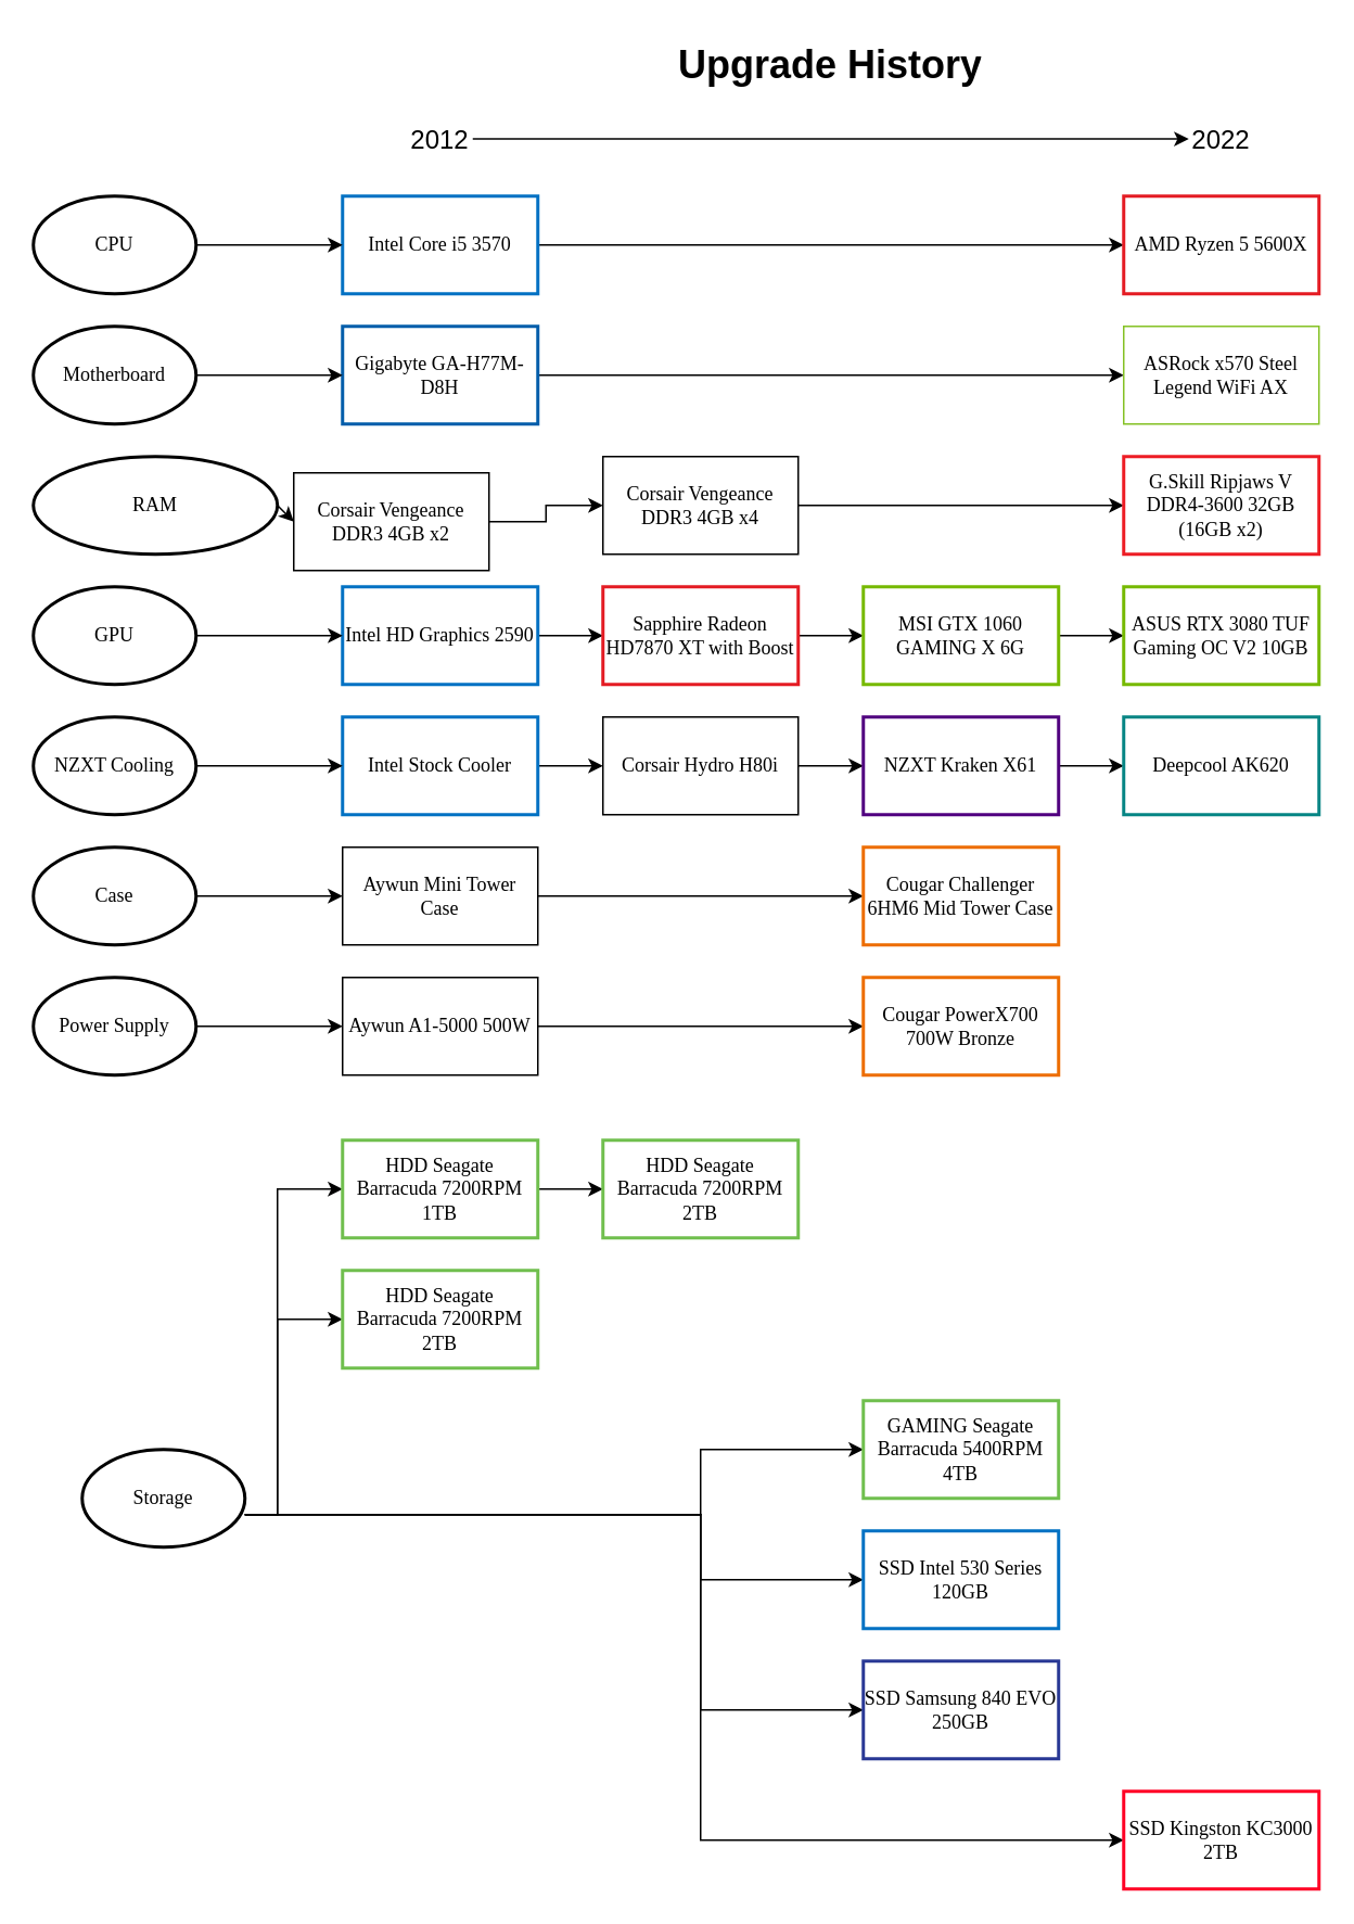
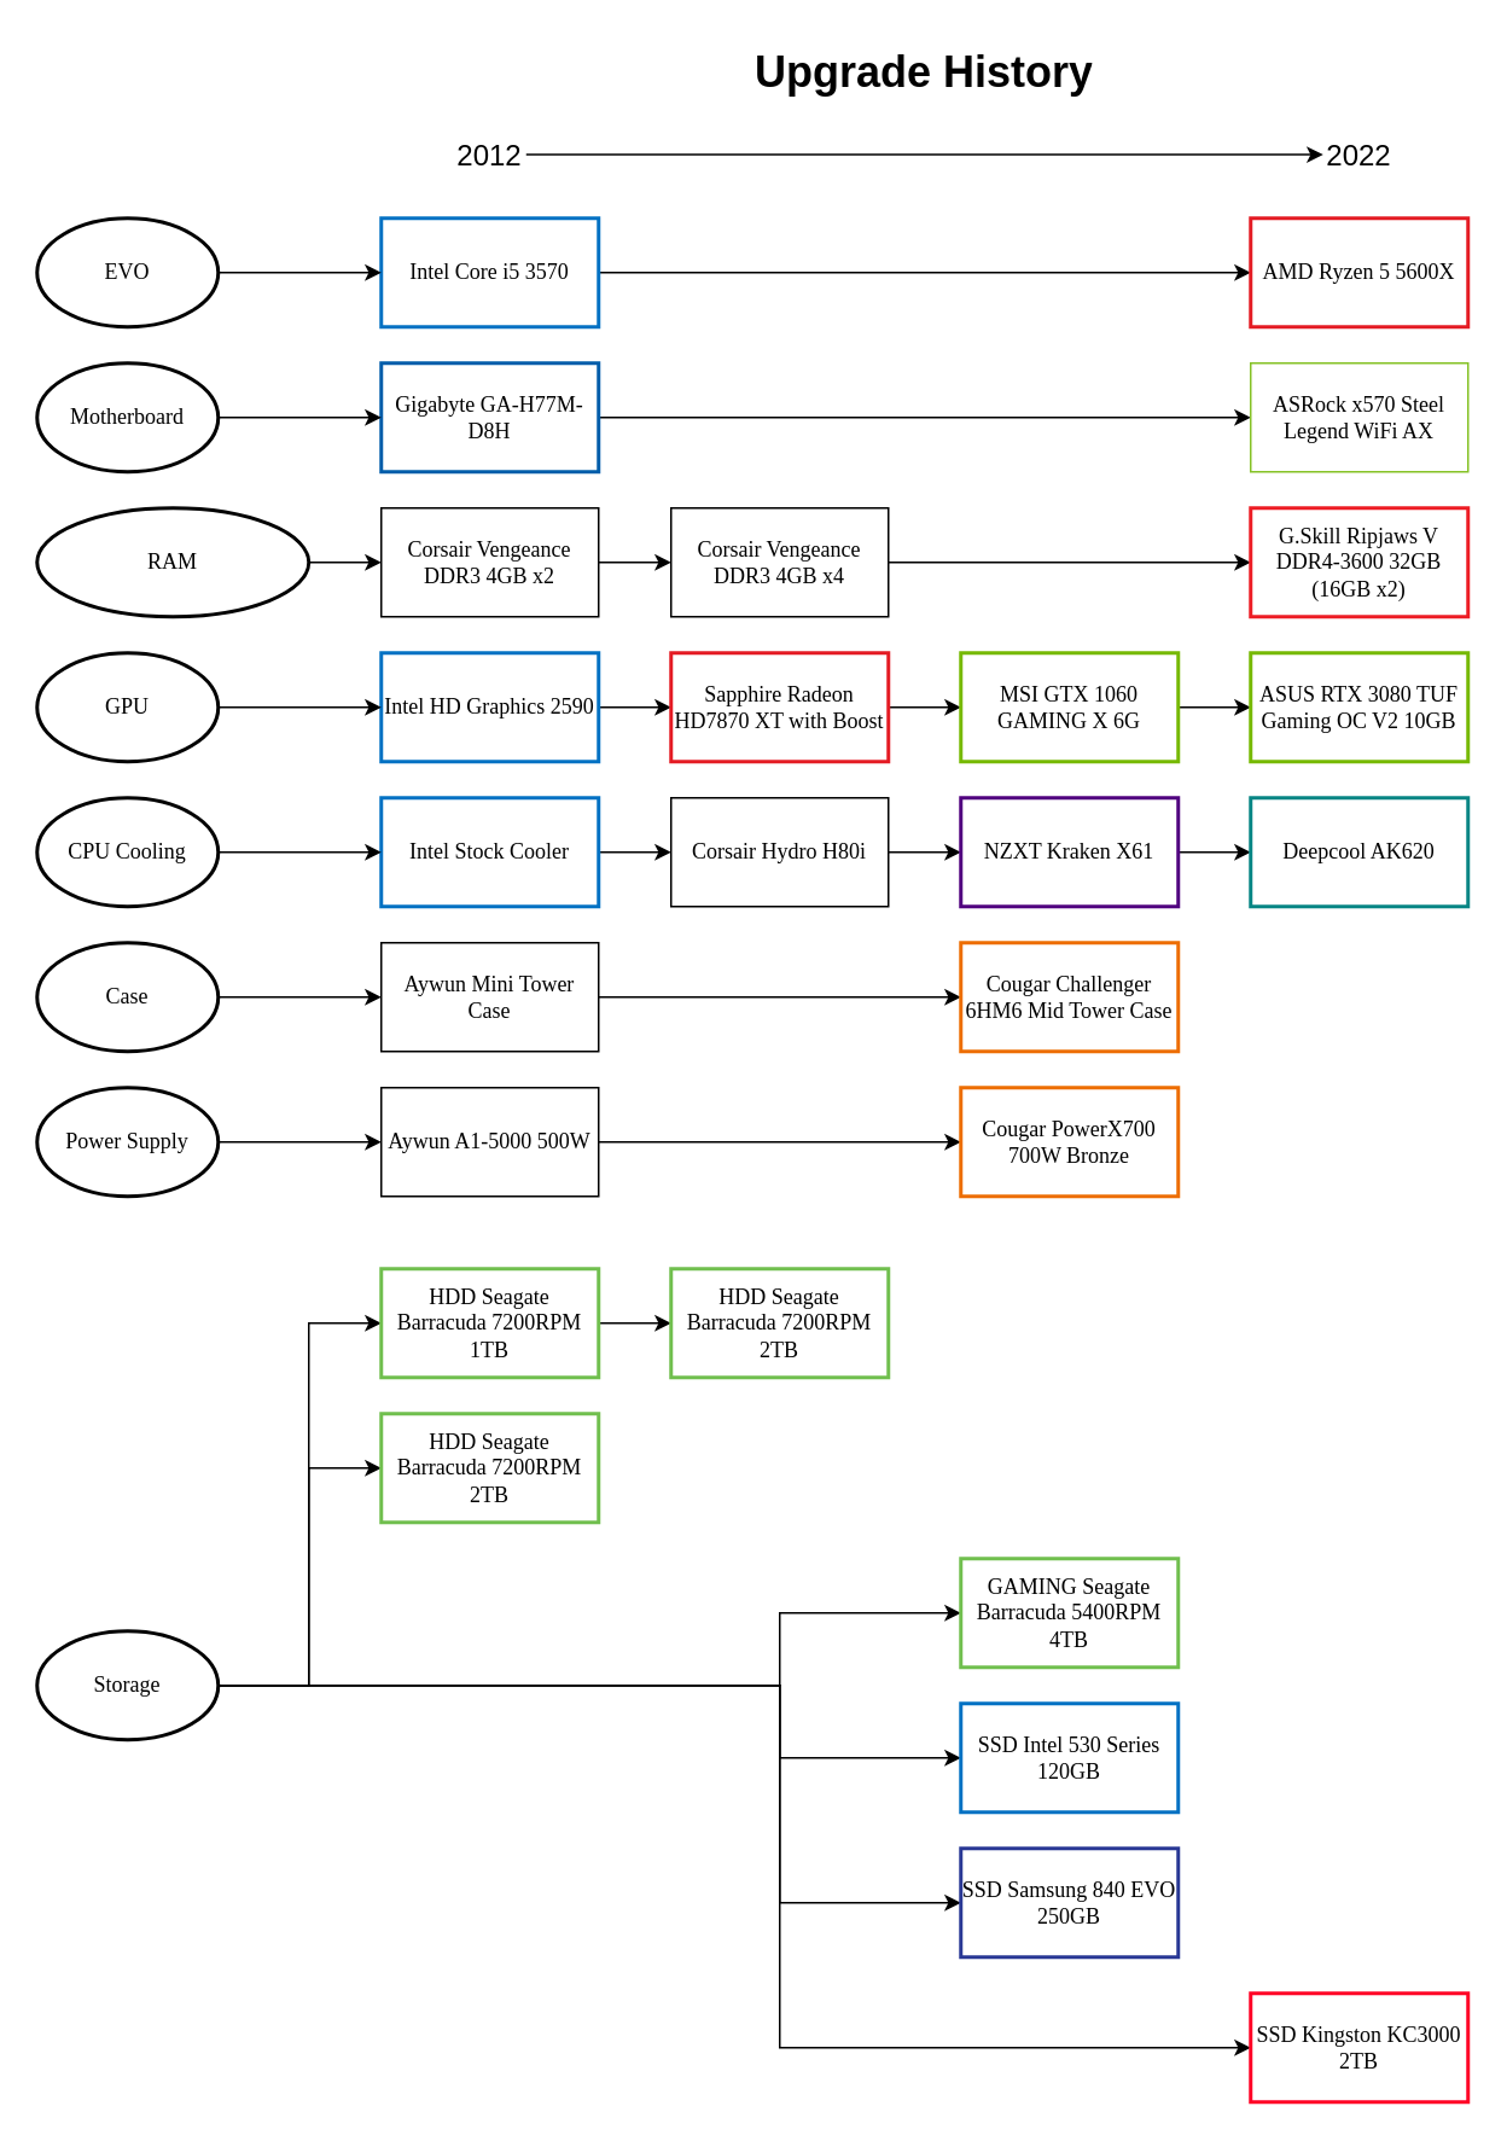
- <mxCell id="2" value="CPU" style="strokeWidth=2;html=1;shape=mxgraph.flowchart.start_1;whiteSpace=wrap;fontFamily=Verdana;" vertex="1" parent="1"><mxGeometry x="20" y="120" width="100" height="60" as="geometry" /></mxCell>
+ <mxCell id="2" value="EVO" style="strokeWidth=2;html=1;shape=mxgraph.flowchart.start_1;whiteSpace=wrap;fontFamily=Verdana;" vertex="1" parent="1"><mxGeometry x="20" y="120" width="100" height="60" as="geometry" /></mxCell>
- <mxCell id="12" value="Corsair Vengeance DDR3 4GB x2" style="rounded=0;whiteSpace=wrap;html=1;strokeWidth=1;fontFamily=Verdana;" vertex="1" parent="1"><mxGeometry x="180" y="290" width="120" height="60" as="geometry" /></mxCell>
+ <mxCell id="12" value="Corsair Vengeance DDR3 4GB x2" style="rounded=0;whiteSpace=wrap;html=1;strokeWidth=1;fontFamily=Verdana;" vertex="1" parent="1"><mxGeometry x="210" y="280" width="120" height="60" as="geometry" /></mxCell>
- <mxCell id="31" value="NZXT Cooling" style="strokeWidth=2;html=1;shape=mxgraph.flowchart.start_1;whiteSpace=wrap;fontFamily=Verdana;" vertex="1" parent="1"><mxGeometry x="20" y="440" width="100" height="60" as="geometry" /></mxCell>
+ <mxCell id="31" value="CPU Cooling" style="strokeWidth=2;html=1;shape=mxgraph.flowchart.start_1;whiteSpace=wrap;fontFamily=Verdana;" vertex="1" parent="1"><mxGeometry x="20" y="440" width="100" height="60" as="geometry" /></mxCell>
- <mxCell id="25" value="Storage" style="strokeWidth=2;html=1;shape=mxgraph.flowchart.start_1;whiteSpace=wrap;fontFamily=Verdana;" vertex="1" parent="1"><mxGeometry x="50" y="890" width="100" height="60" as="geometry" /></mxCell>
+ <mxCell id="25" value="Storage" style="strokeWidth=2;html=1;shape=mxgraph.flowchart.start_1;whiteSpace=wrap;fontFamily=Verdana;" vertex="1" parent="1"><mxGeometry x="20" y="900" width="100" height="60" as="geometry" /></mxCell>
